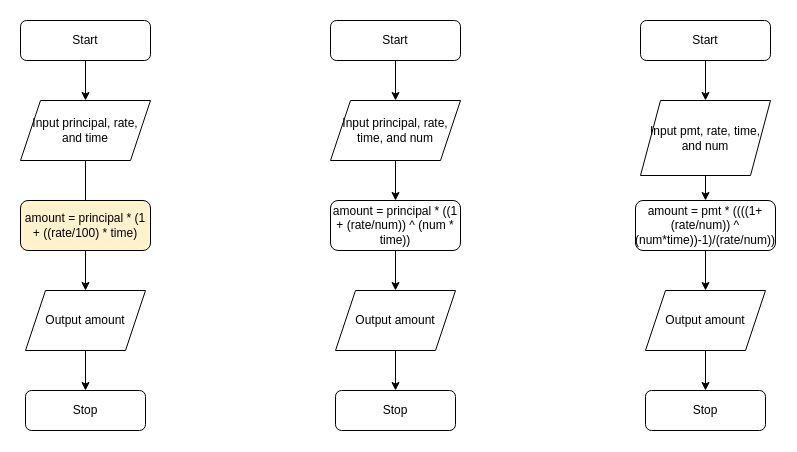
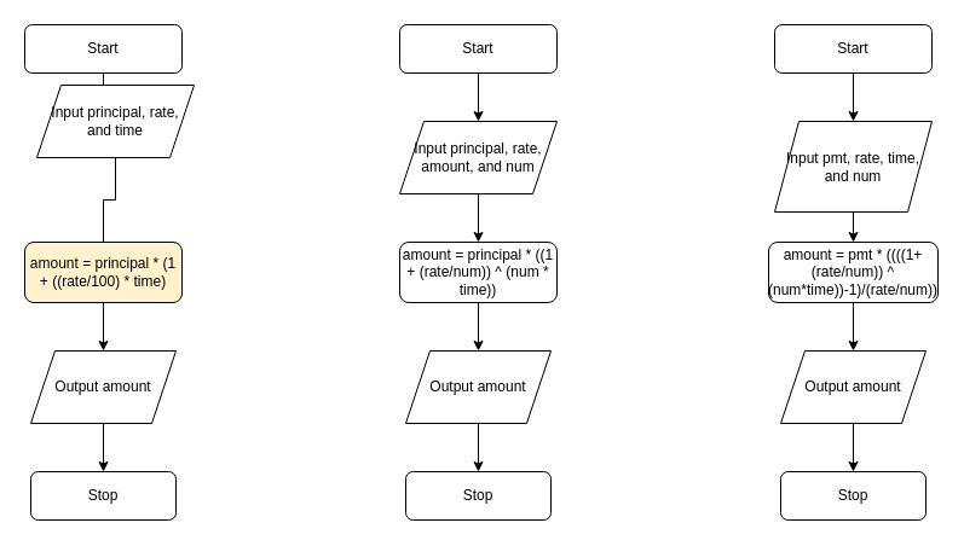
- <mxCell id="7" value="Input principal, rate, and time" style="shape=parallelogram;perimeter=parallelogramPerimeter;whiteSpace=wrap;html=1;fixedSize=1;" vertex="1" parent="1"><mxGeometry x="20" y="100" width="130" height="60" as="geometry" /></mxCell>
+ <mxCell id="7" value="Input principal, rate, and time" style="shape=parallelogram;perimeter=parallelogramPerimeter;whiteSpace=wrap;html=1;fixedSize=1;" vertex="1" parent="1"><mxGeometry x="30" y="70" width="130" height="60" as="geometry" /></mxCell>
- <mxCell id="16" value="Input principal, rate, time, and num" style="shape=parallelogram;perimeter=parallelogramPerimeter;whiteSpace=wrap;html=1;fixedSize=1;" vertex="1" parent="1"><mxGeometry x="330" y="100" width="130" height="60" as="geometry" /></mxCell>
+ <mxCell id="16" value="Input principal, rate, amount, and num" style="shape=parallelogram;perimeter=parallelogramPerimeter;whiteSpace=wrap;html=1;fixedSize=1;" vertex="1" parent="1"><mxGeometry x="330" y="100" width="130" height="60" as="geometry" /></mxCell>
